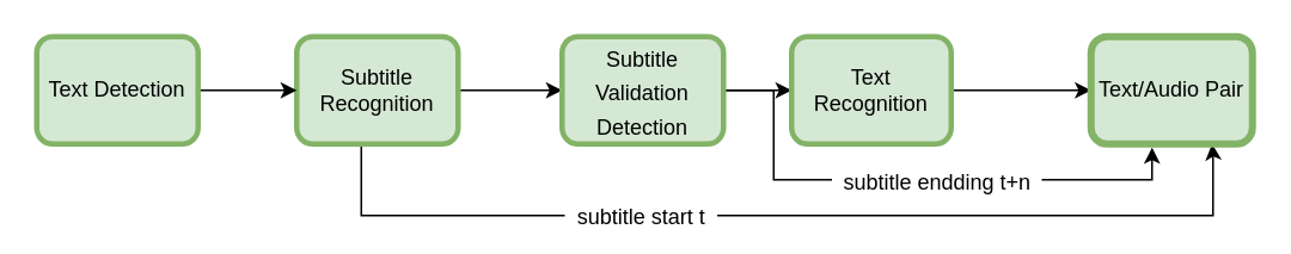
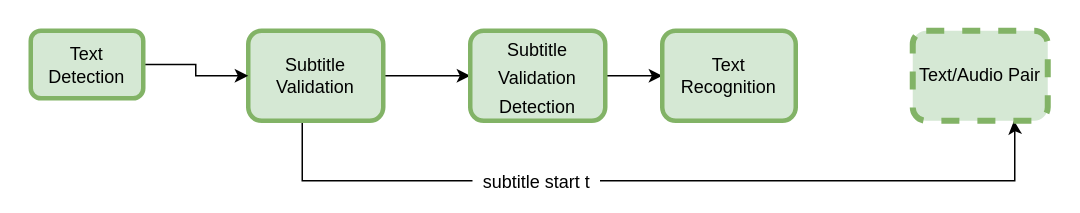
- <mxCell id="7" value="&lt;font style=&quot;font-size: 12px&quot;&gt;Text Detection&lt;/font&gt;" style="rounded=1;whiteSpace=wrap;html=1;fillColor=#d5e8d4;strokeColor=#82b366;strokeWidth=3;" parent="1" vertex="1"><mxGeometry x="20" y="20" width="90" height="60" as="geometry" /></mxCell>
+ <mxCell id="7" value="&lt;font style=&quot;font-size: 12px&quot;&gt;Text Detection&lt;/font&gt;" style="rounded=1;whiteSpace=wrap;html=1;fillColor=#d5e8d4;strokeColor=#82b366;strokeWidth=3;" parent="1" vertex="1"><mxGeometry x="20" y="20" width="75" height="45" as="geometry" /></mxCell>
- <mxCell id="5" value="&lt;font style=&quot;font-size: 12px&quot;&gt;Subtitle Recognition&lt;/font&gt;" style="rounded=1;whiteSpace=wrap;html=1;fillColor=#d5e8d4;strokeColor=#82b366;strokeWidth=3;" parent="1" vertex="1"><mxGeometry x="165" y="20" width="90" height="60" as="geometry" /></mxCell>
+ <mxCell id="5" value="&lt;font style=&quot;font-size: 12px&quot;&gt;Subtitle Validation&lt;/font&gt;" style="rounded=1;whiteSpace=wrap;html=1;fillColor=#d5e8d4;strokeColor=#82b366;strokeWidth=3;" parent="1" vertex="1"><mxGeometry x="165" y="20" width="90" height="60" as="geometry" /></mxCell>
- <mxCell id="12" value="" style="edgeStyle=orthogonalEdgeStyle;rounded=0;orthogonalLoop=1;jettySize=auto;html=1;" parent="1" source="13" target="14" edge="1"><mxGeometry relative="1" as="geometry" /></mxCell>
- <mxCell id="14" value="&lt;font style=&quot;font-size: 12px&quot;&gt;Text/Audio Pair&lt;/font&gt;" style="rounded=1;whiteSpace=wrap;html=1;fillColor=#d5e8d4;strokeColor=#82b366;strokeWidth=4;" parent="1" vertex="1"><mxGeometry x="608" y="20" width="90" height="60" as="geometry" /></mxCell>
+ <mxCell id="14" value="&lt;font style=&quot;font-size: 12px&quot;&gt;Text/Audio Pair&lt;/font&gt;" style="rounded=1;whiteSpace=wrap;html=1;fillColor=#d5e8d4;strokeColor=#82b366;strokeWidth=4;dashed=1;" parent="1" vertex="1"><mxGeometry x="608" y="20" width="90" height="60" as="geometry" /></mxCell>
- <mxCell id="9" style="edgeStyle=orthogonalEdgeStyle;rounded=0;orthogonalLoop=1;jettySize=auto;html=1;entryX=0.378;entryY=1.033;entryDx=0;entryDy=0;entryPerimeter=0;" parent="1" source="11" target="14" edge="1"><mxGeometry relative="1" as="geometry"><mxPoint x="631" y="78" as="targetPoint" /><Array as="points"><mxPoint x="431" y="50" /><mxPoint x="431" y="100" /><mxPoint x="642" y="100" /></Array></mxGeometry></mxCell>
- <mxCell id="10" value="&lt;font style=&quot;font-size: 12px&quot;&gt;&amp;nbsp; subtitle endding t+n&amp;nbsp;&amp;nbsp;&lt;/font&gt;" style="edgeLabel;html=1;align=center;verticalAlign=middle;resizable=0;points=[];fontSize=16;" parent="9" vertex="1" connectable="0"><mxGeometry x="-0.087" y="-1" relative="1" as="geometry"><mxPoint x="28" y="-2" as="offset" /></mxGeometry></mxCell>
